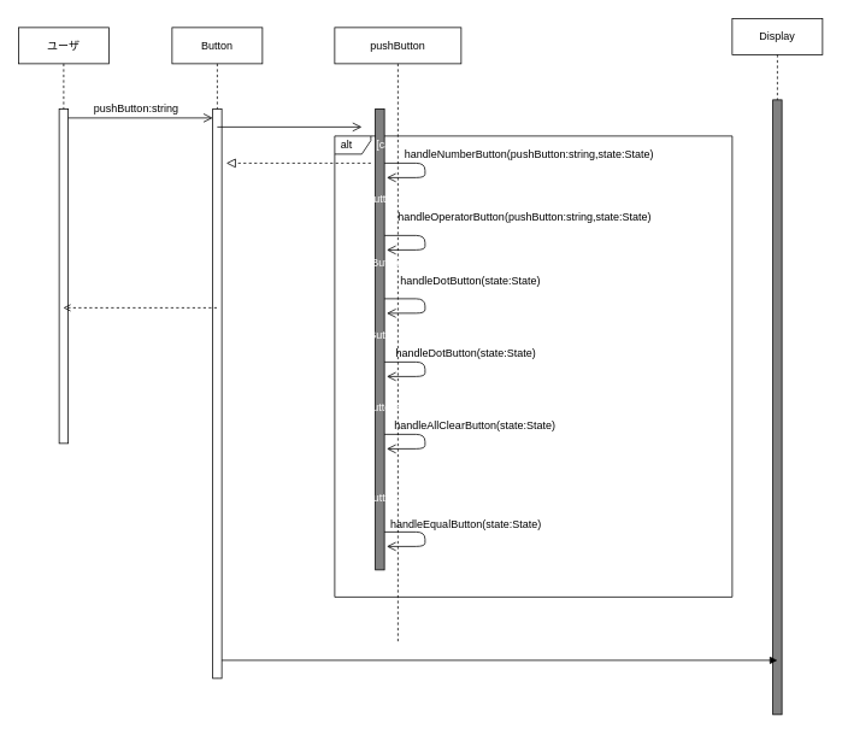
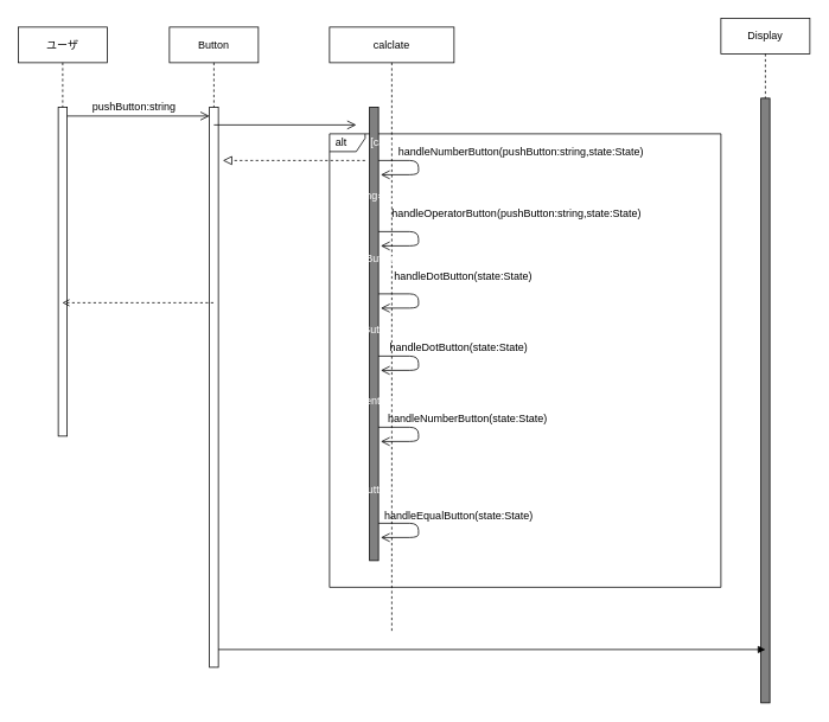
- <mxCell id="3" value="pushButton" style="shape=umlLifeline;perimeter=lifelinePerimeter;whiteSpace=wrap;html=1;container=1;collapsible=0;recursiveResize=0;outlineConnect=0;" vertex="1" parent="1"><mxGeometry x="370" y="30" width="140" height="680" as="geometry" /></mxCell>
+ <mxCell id="3" value="calclate" style="shape=umlLifeline;perimeter=lifelinePerimeter;whiteSpace=wrap;html=1;container=1;collapsible=0;recursiveResize=0;outlineConnect=0;" vertex="1" parent="1"><mxGeometry x="370" y="30" width="140" height="680" as="geometry" /></mxCell>
- <mxCell id="17" value="[pushButton=+,-]" style="text;html=1;align=center;verticalAlign=middle;resizable=0;points=[];autosize=1;fontColor=#FFFFFF;" vertex="1" parent="1"><mxGeometry x="370" y="210" width="100" height="20" as="geometry" /></mxCell>
+ <mxCell id="17" value="[string=+,-]" style="text;html=1;align=center;verticalAlign=middle;resizable=0;points=[];autosize=1;fontColor=#FFFFFF;" vertex="1" parent="1"><mxGeometry x="370" y="210" width="100" height="20" as="geometry" /></mxCell>
- <mxCell id="20" value="[pushButton=AC]" style="text;html=1;align=center;verticalAlign=middle;resizable=0;points=[];autosize=1;fontColor=#FFFFFF;" vertex="1" parent="1"><mxGeometry x="365" y="440" width="110" height="20" as="geometry" /></mxCell>
+ <mxCell id="20" value="[current=AC]" style="text;html=1;align=center;verticalAlign=middle;resizable=0;points=[];autosize=1;fontColor=#FFFFFF;" vertex="1" parent="1"><mxGeometry x="365" y="440" width="110" height="20" as="geometry" /></mxCell>
- <mxCell id="21" value="handleAllClearButton(state:State)" style="text;html=1;align=center;verticalAlign=middle;resizable=0;points=[];autosize=1;strokeColor=none;fillColor=none;" vertex="1" parent="1"><mxGeometry x="430" y="460" width="190" height="20" as="geometry" /></mxCell>
+ <mxCell id="21" value="handleNumberButton(state:State)" style="text;html=1;align=center;verticalAlign=middle;resizable=0;points=[];autosize=1;strokeColor=none;fillColor=none;" vertex="1" parent="1"><mxGeometry x="430" y="460" width="190" height="20" as="geometry" /></mxCell>
